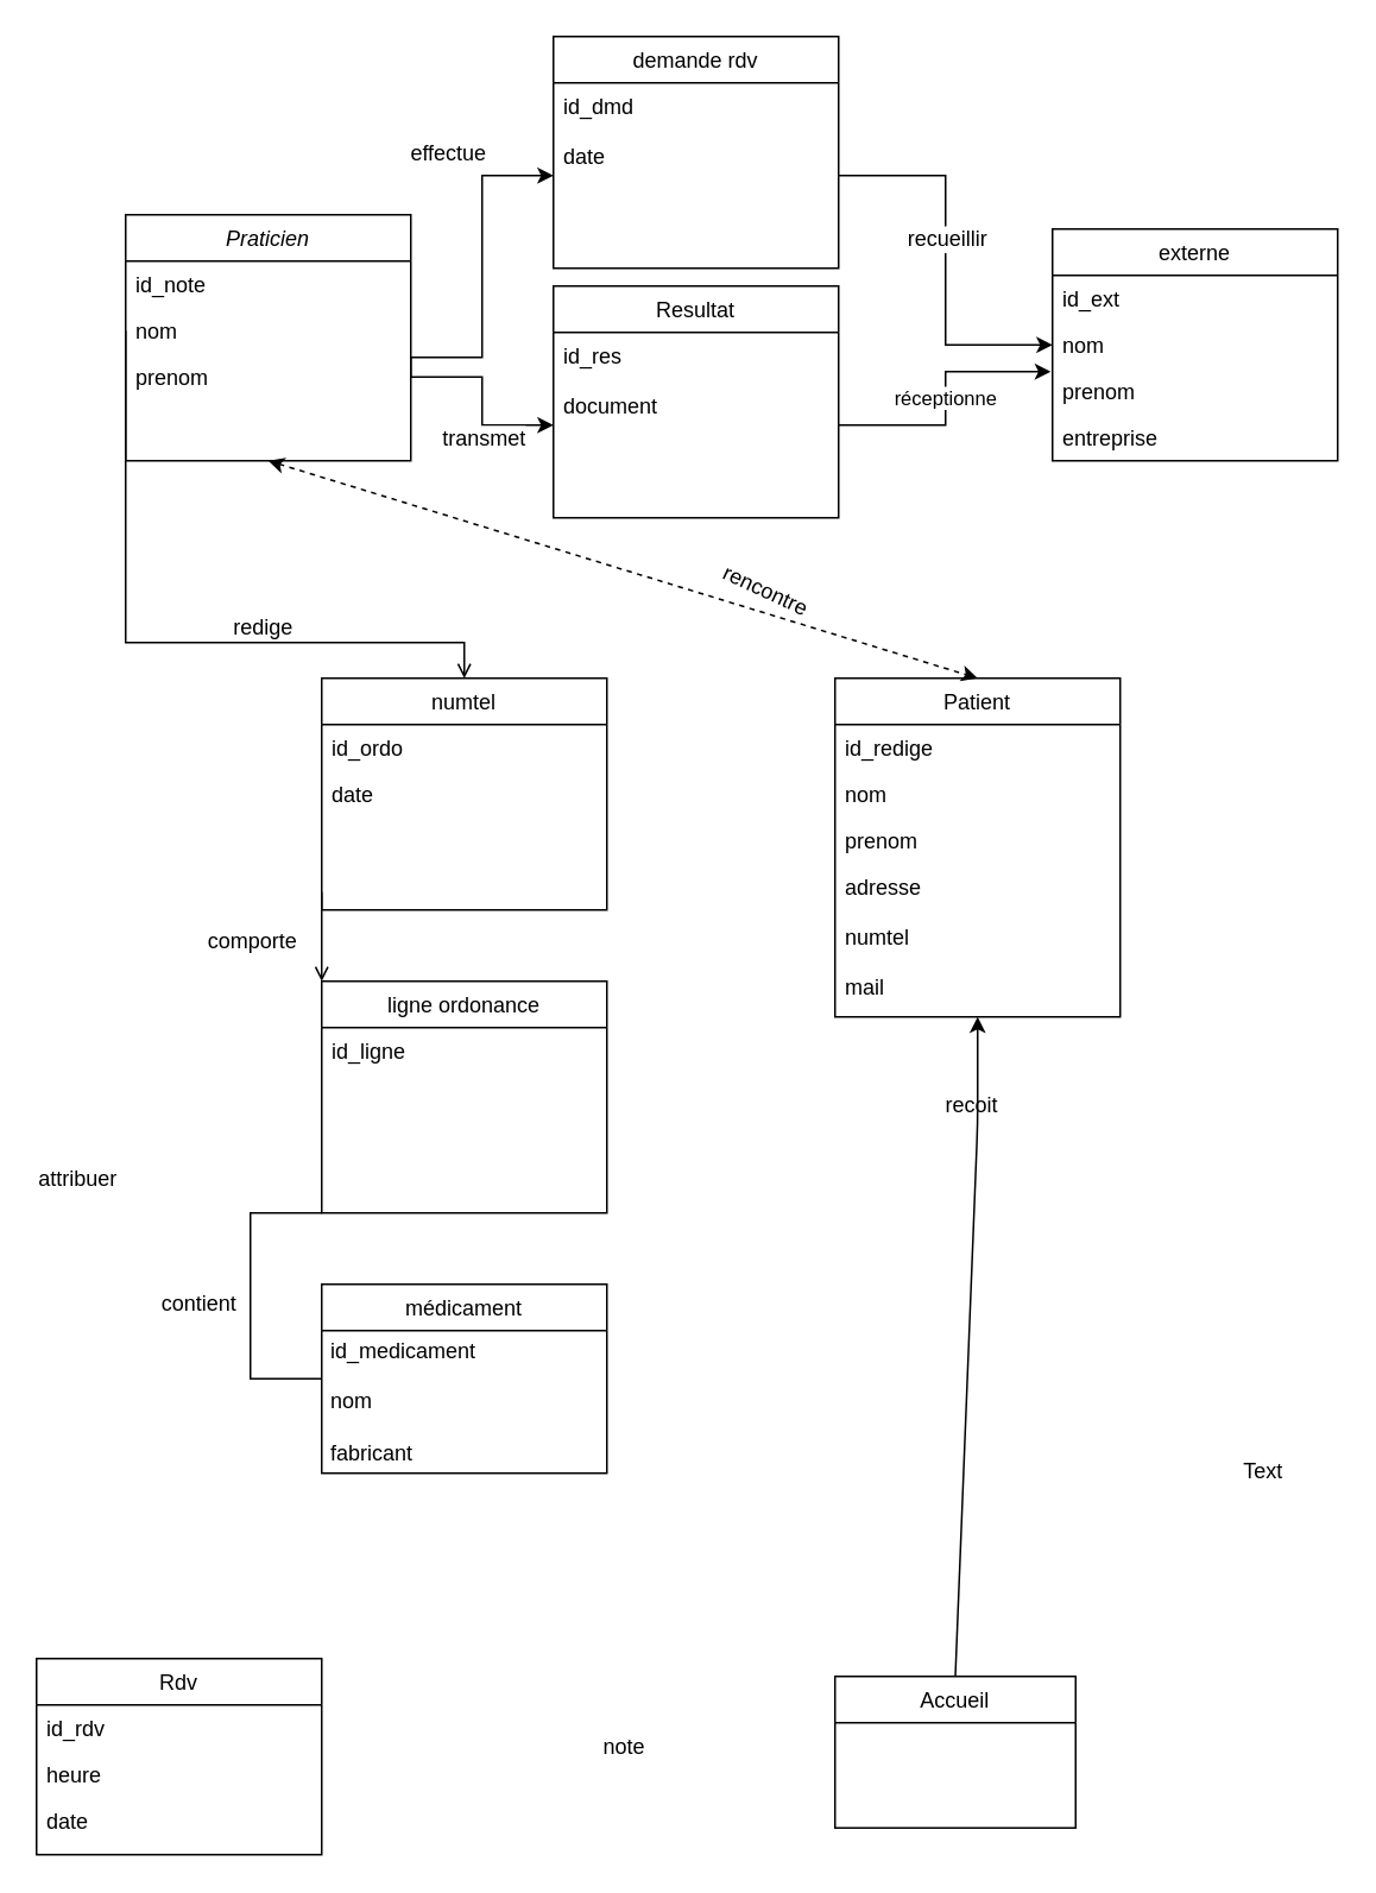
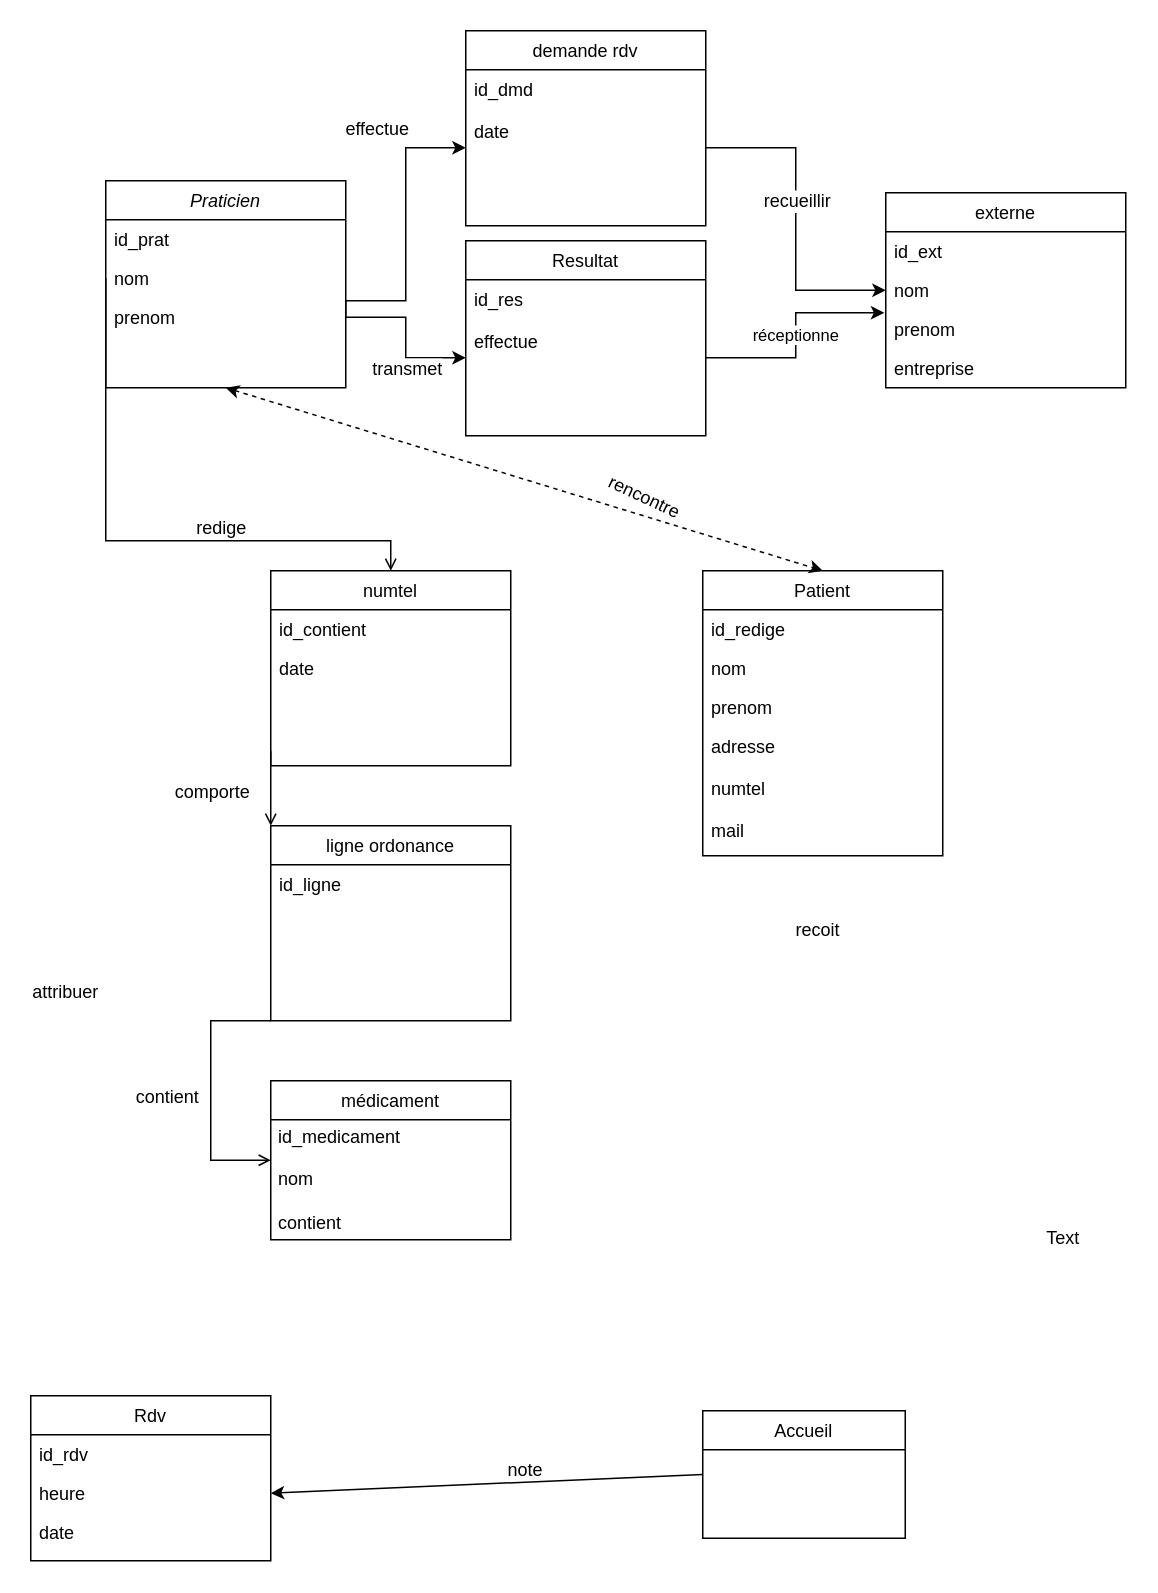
- <mxCell id="33" value="id_note" style="text;align=left;verticalAlign=top;spacingLeft=4;spacingRight=4;overflow=hidden;rotatable=0;points=[[0,0.5],[1,0.5]];portConstraint=eastwest;" parent="32" vertex="1"><mxGeometry y="26" width="160" height="26" as="geometry" /></mxCell>
+ <mxCell id="33" value="id_prat" style="text;align=left;verticalAlign=top;spacingLeft=4;spacingRight=4;overflow=hidden;rotatable=0;points=[[0,0.5],[1,0.5]];portConstraint=eastwest;" parent="32" vertex="1"><mxGeometry y="26" width="160" height="26" as="geometry" /></mxCell>
- <mxCell id="44" value="id_res&#10;&#10;document" style="text;align=left;verticalAlign=top;spacingLeft=4;spacingRight=4;overflow=hidden;rotatable=0;points=[[0,0.5],[1,0.5]];portConstraint=eastwest;" vertex="1" parent="43"><mxGeometry y="26" width="160" height="104" as="geometry" /></mxCell>
+ <mxCell id="44" value="id_res&#10;&#10;effectue" style="text;align=left;verticalAlign=top;spacingLeft=4;spacingRight=4;overflow=hidden;rotatable=0;points=[[0,0.5],[1,0.5]];portConstraint=eastwest;" vertex="1" parent="43"><mxGeometry y="26" width="160" height="104" as="geometry" /></mxCell>
- <mxCell id="9" value="id_ordo" style="text;align=left;verticalAlign=top;spacingLeft=4;spacingRight=4;overflow=hidden;rotatable=0;points=[[0,0.5],[1,0.5]];portConstraint=eastwest;" vertex="1" parent="8"><mxGeometry y="26" width="160" height="26" as="geometry" /></mxCell>
+ <mxCell id="9" value="id_contient" style="text;align=left;verticalAlign=top;spacingLeft=4;spacingRight=4;overflow=hidden;rotatable=0;points=[[0,0.5],[1,0.5]];portConstraint=eastwest;" vertex="1" parent="8"><mxGeometry y="26" width="160" height="26" as="geometry" /></mxCell>
- <mxCell id="14" value="" style="endArrow=classic;html=1;exitX=0.5;exitY=0;exitDx=0;exitDy=0;" edge="1" parent="1" source="23" target="6"><mxGeometry width="50" height="50" relative="1" as="geometry"><mxPoint x="350" y="590" as="sourcePoint" /><mxPoint x="400" y="540" as="targetPoint" /><Array as="points"><mxPoint x="548" y="630" /></Array></mxGeometry></mxCell>
- <mxCell id="28" value="" style="endArrow=none;shadow=0;strokeWidth=1;strokeColor=#000000;rounded=0;endFill=1;edgeStyle=elbowEdgeStyle;elbow=vertical;entryX=0;entryY=0.5;entryDx=0;entryDy=0;exitX=0;exitY=1;exitDx=0;exitDy=0;" edge="1" parent="1" source="24" target="26"><mxGeometry x="0.5" y="41" relative="1" as="geometry"><mxPoint x="190" y="507" as="sourcePoint" /><mxPoint x="270" y="560" as="targetPoint" /><mxPoint x="-40" y="32" as="offset" /><Array as="points"><mxPoint x="140" y="360" /></Array></mxGeometry></mxCell>
+ <mxCell id="28" value="" style="endArrow=open;shadow=0;strokeWidth=1;strokeColor=#000000;rounded=0;endFill=1;edgeStyle=elbowEdgeStyle;elbow=vertical;entryX=0;entryY=0.5;entryDx=0;entryDy=0;exitX=0;exitY=1;exitDx=0;exitDy=0;" edge="1" parent="1" source="24" target="26"><mxGeometry x="0.5" y="41" relative="1" as="geometry"><mxPoint x="190" y="507" as="sourcePoint" /><mxPoint x="270" y="560" as="targetPoint" /><mxPoint x="-40" y="32" as="offset" /><Array as="points"><mxPoint x="140" y="360" /></Array></mxGeometry></mxCell>
- <mxCell id="27" value="&lt;div&gt;&lt;span&gt;&amp;nbsp;id_medicament&lt;/span&gt;&lt;/div&gt;&lt;br&gt;&amp;nbsp;nom&lt;br&gt;&lt;br&gt;&amp;nbsp;fabricant" style="text;html=1;align=left;verticalAlign=middle;resizable=0;points=[];autosize=1;" vertex="1" parent="26"><mxGeometry y="26" width="160" height="80" as="geometry" /></mxCell>
+ <mxCell id="27" value="&lt;div&gt;&lt;span&gt;&amp;nbsp;id_medicament&lt;/span&gt;&lt;/div&gt;&lt;br&gt;&amp;nbsp;nom&lt;br&gt;&lt;br&gt;&amp;nbsp;contient" style="text;html=1;align=left;verticalAlign=middle;resizable=0;points=[];autosize=1;" vertex="1" parent="26"><mxGeometry y="26" width="160" height="80" as="geometry" /></mxCell>
+ <mxCell id="16" value="" style="endArrow=classic;html=1;exitX=0;exitY=0.5;exitDx=0;exitDy=0;entryX=1;entryY=0.5;entryDx=0;entryDy=0;" edge="1" parent="1" source="23" target="21"><mxGeometry width="50" height="50" relative="1" as="geometry"><mxPoint x="350" y="590" as="sourcePoint" /><mxPoint x="400" y="540" as="targetPoint" /></mxGeometry></mxCell>
